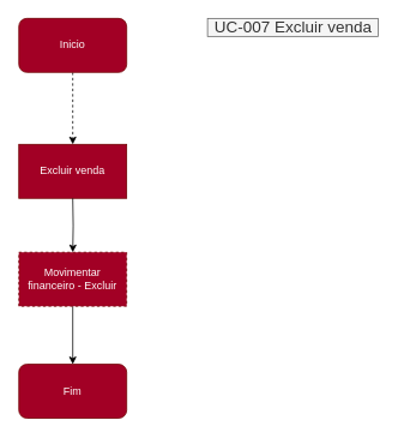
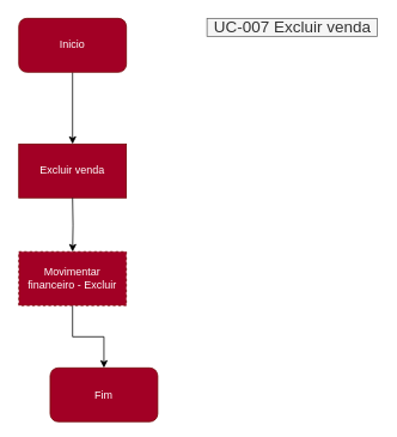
- <mxCell id="2" style="edgeStyle=orthogonalEdgeStyle;rounded=0;orthogonalLoop=1;jettySize=auto;html=1;entryX=0.5;entryY=0;entryDx=0;entryDy=0;dashed=1;" parent="1" source="3" target="4" edge="1"><mxGeometry relative="1" as="geometry" /></mxCell>
+ <mxCell id="2" style="edgeStyle=orthogonalEdgeStyle;rounded=0;orthogonalLoop=1;jettySize=auto;html=1;entryX=0.5;entryY=0;entryDx=0;entryDy=0;" parent="1" source="3" target="4" edge="1"><mxGeometry relative="1" as="geometry" /></mxCell>
- <mxCell id="9" value="Fim" style="rounded=1;whiteSpace=wrap;html=1;fillColor=#a20025;fontColor=#ffffff;strokeColor=#6F0000;" parent="1" vertex="1"><mxGeometry x="20" y="404.5" width="120" height="60" as="geometry" /></mxCell>
+ <mxCell id="9" value="Fim" style="rounded=1;whiteSpace=wrap;html=1;fillColor=#a20025;fontColor=#ffffff;strokeColor=#6F0000;" parent="1" vertex="1"><mxGeometry x="55" y="409.5" width="120" height="60" as="geometry" /></mxCell>
